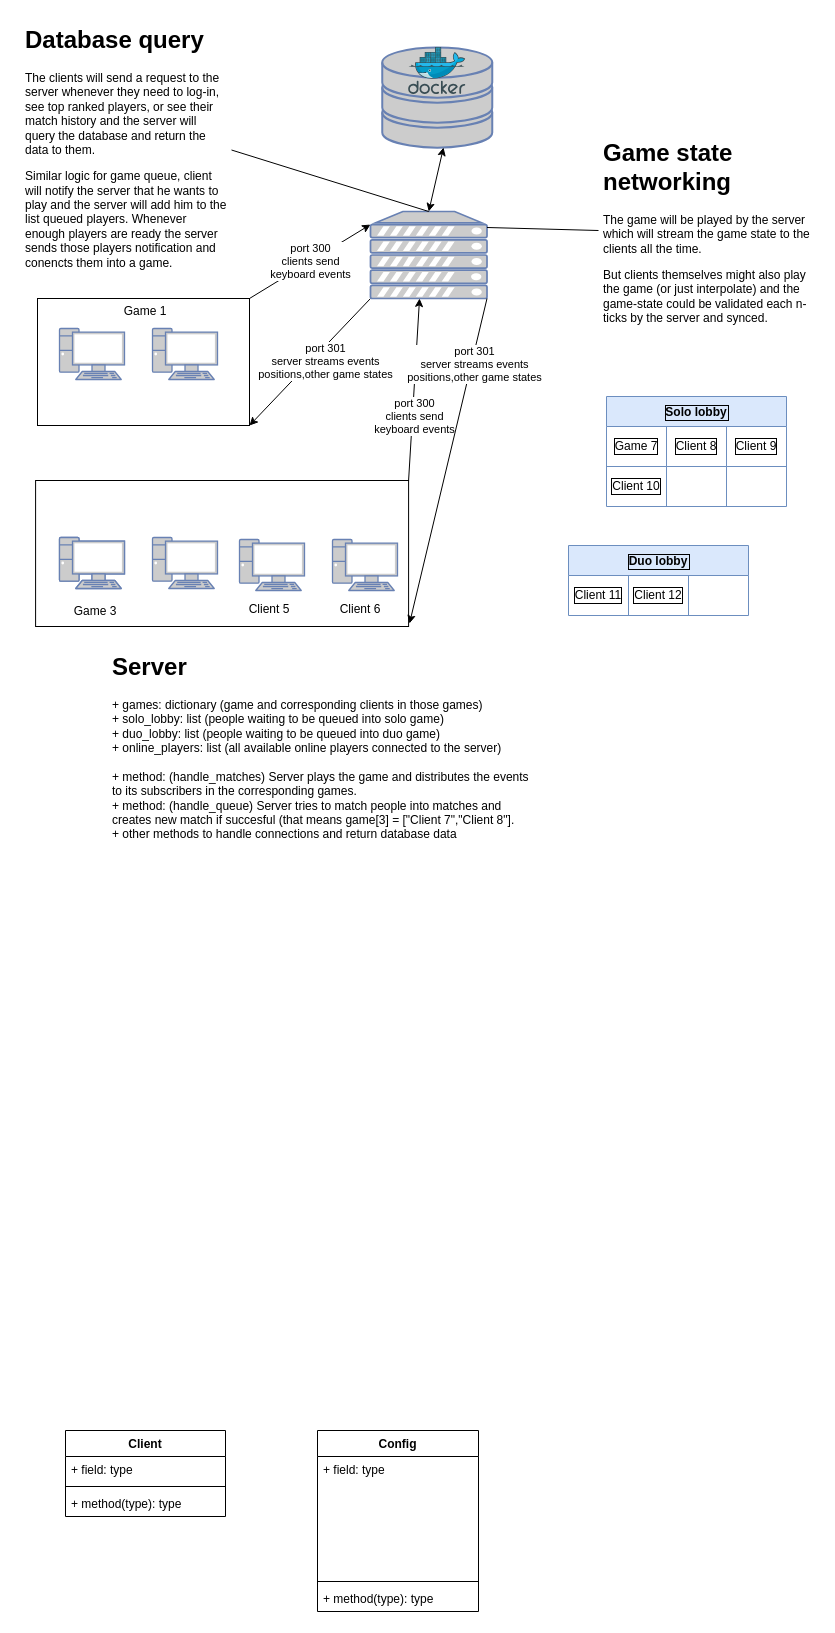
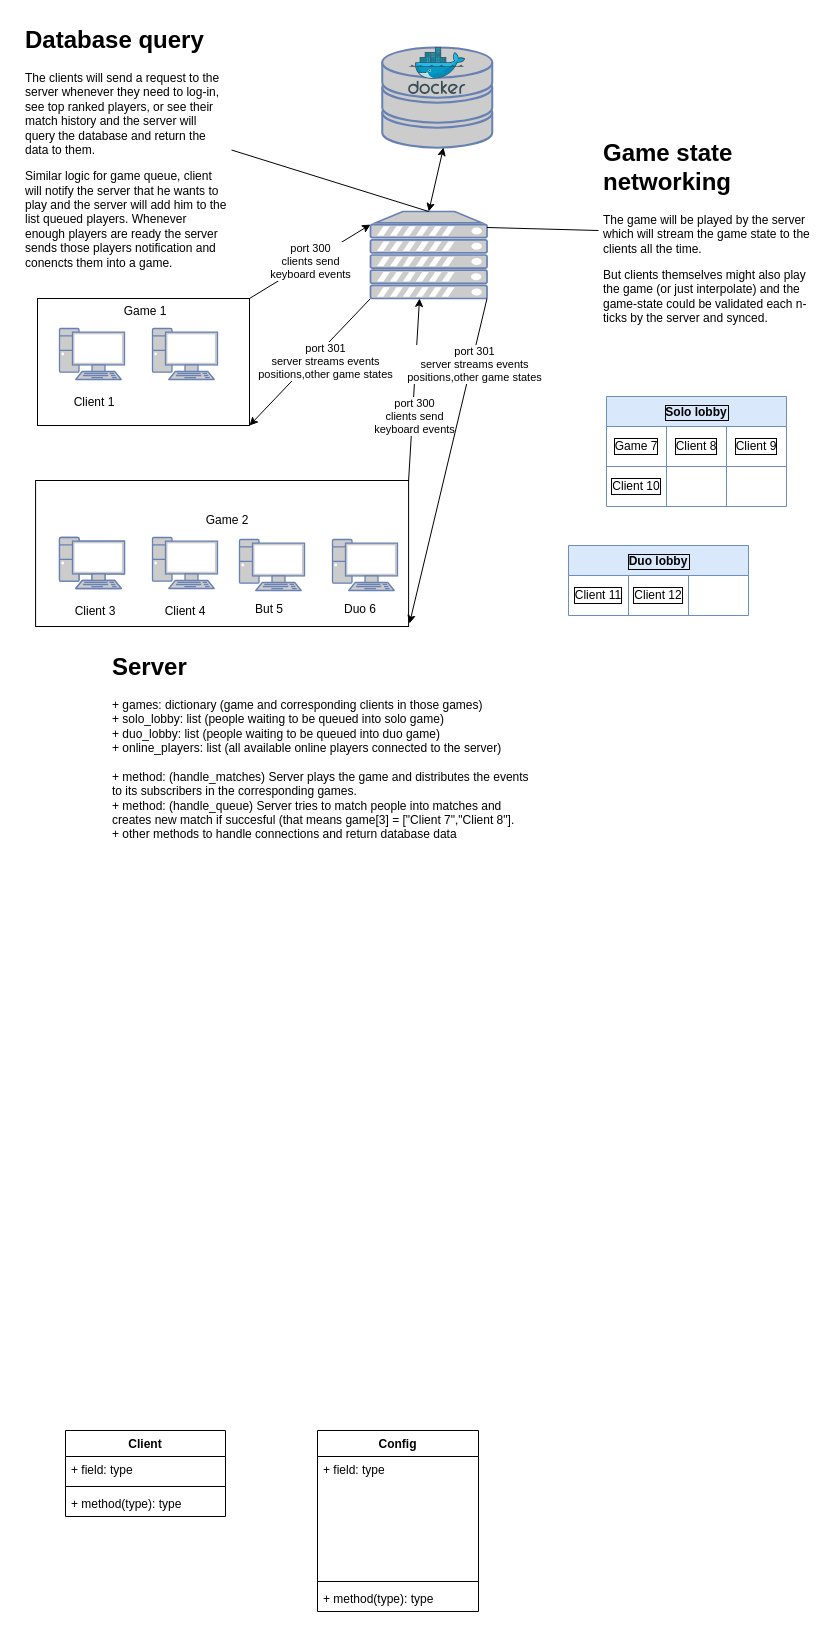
+ <mxCell id="19" value="Client 1" style="text;html=1;strokeColor=none;fillColor=none;align=center;verticalAlign=middle;whiteSpace=wrap;rounded=0;" parent="1" vertex="1"><mxGeometry x="64" y="387" width="60" height="30" as="geometry" /></mxCell>
+ <mxCell id="25" value="Game 2&lt;br&gt;" style="text;html=1;strokeColor=none;fillColor=none;align=center;verticalAlign=middle;whiteSpace=wrap;rounded=0;" parent="1" vertex="1"><mxGeometry x="197" y="505" width="60" height="30" as="geometry" /></mxCell>
- <mxCell id="29" value="Client 5" style="text;html=1;strokeColor=none;fillColor=none;align=center;verticalAlign=middle;whiteSpace=wrap;rounded=0;" parent="1" vertex="1"><mxGeometry x="239" y="594" width="60" height="30" as="geometry" /></mxCell>
+ <mxCell id="29" value="But 5" style="text;html=1;strokeColor=none;fillColor=none;align=center;verticalAlign=middle;whiteSpace=wrap;rounded=0;" parent="1" vertex="1"><mxGeometry x="239" y="594" width="60" height="30" as="geometry" /></mxCell>
- <mxCell id="30" value="Client 6" style="text;html=1;strokeColor=none;fillColor=none;align=center;verticalAlign=middle;whiteSpace=wrap;rounded=0;" parent="1" vertex="1"><mxGeometry x="329.5" y="594" width="60" height="30" as="geometry" /></mxCell>
+ <mxCell id="30" value="Duo 6" style="text;html=1;strokeColor=none;fillColor=none;align=center;verticalAlign=middle;whiteSpace=wrap;rounded=0;" parent="1" vertex="1"><mxGeometry x="329.5" y="594" width="60" height="30" as="geometry" /></mxCell>
- <mxCell id="23" value="Game 3" style="text;html=1;strokeColor=none;fillColor=none;align=center;verticalAlign=middle;whiteSpace=wrap;rounded=0;" parent="1" vertex="1"><mxGeometry x="65" y="596" width="60" height="30" as="geometry" /></mxCell>
+ <mxCell id="23" value="Client 3" style="text;html=1;strokeColor=none;fillColor=none;align=center;verticalAlign=middle;whiteSpace=wrap;rounded=0;" parent="1" vertex="1"><mxGeometry x="65" y="596" width="60" height="30" as="geometry" /></mxCell>
+ <mxCell id="24" value="Client 4" style="text;html=1;strokeColor=none;fillColor=none;align=center;verticalAlign=middle;whiteSpace=wrap;rounded=0;" parent="1" vertex="1"><mxGeometry x="154.5" y="596" width="60" height="30" as="geometry" /></mxCell>
